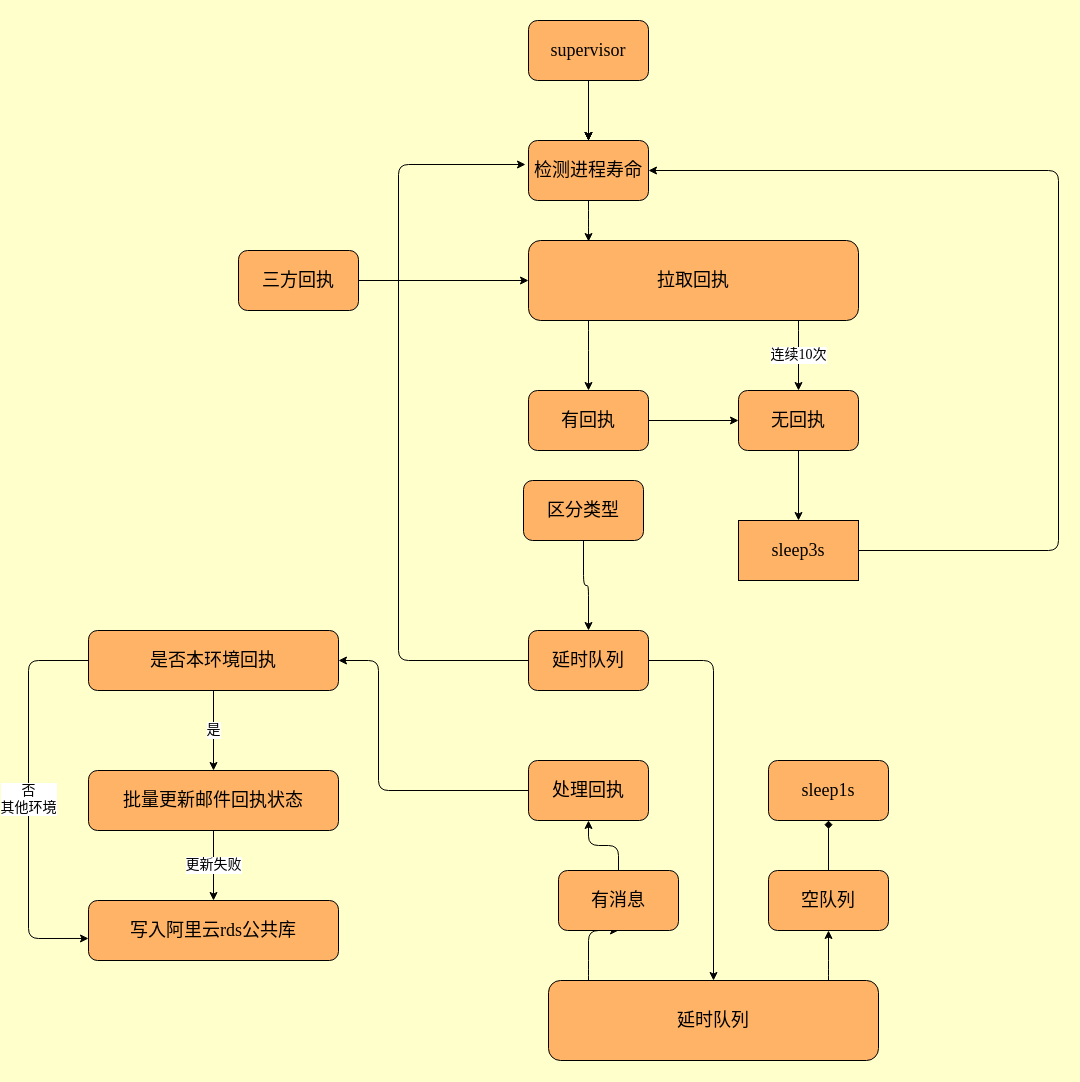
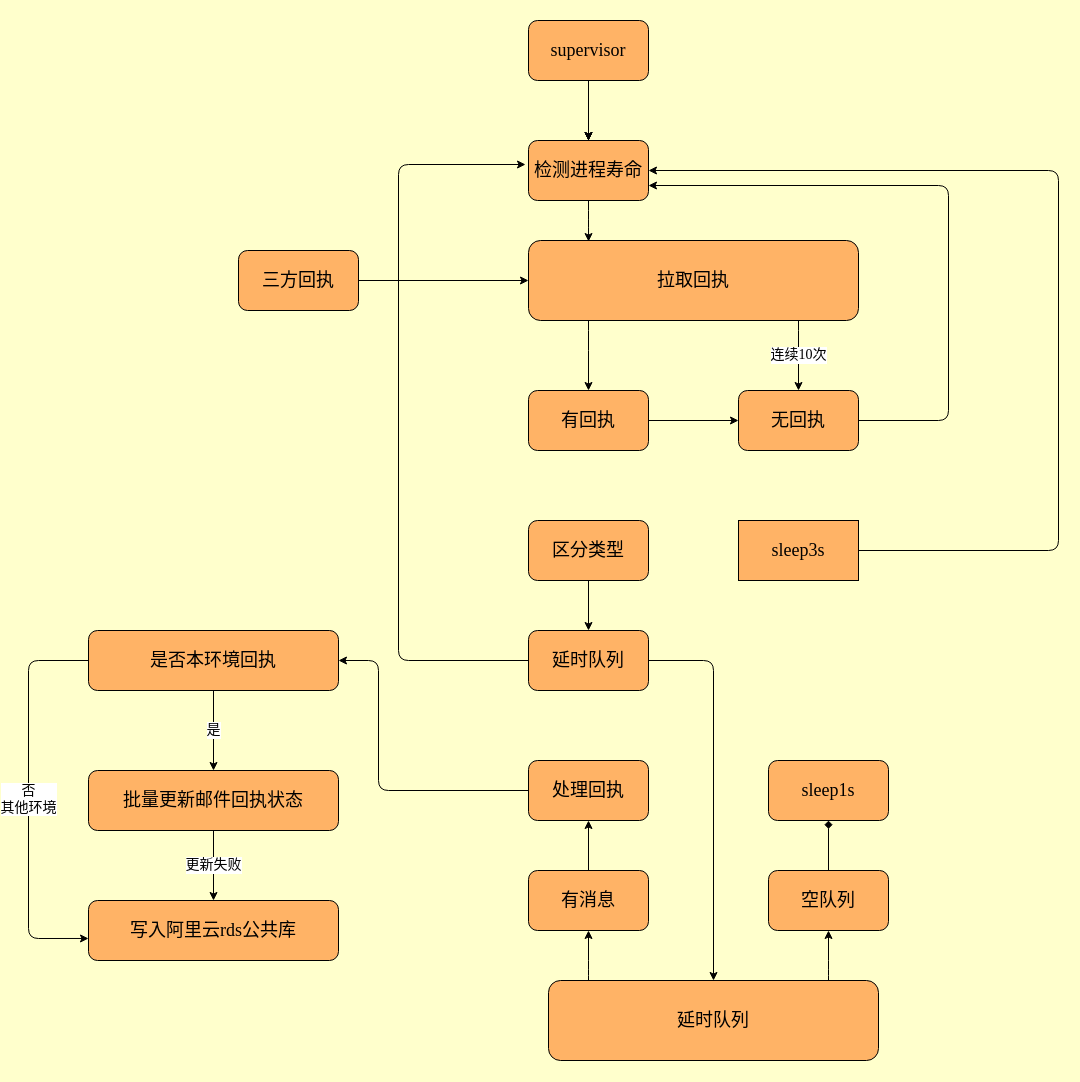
+ <mxCell id="20" style="edgeStyle=orthogonalEdgeStyle;html=1;entryX=1;entryY=0.75;entryDx=0;entryDy=0;labelBackgroundColor=#FFFFFF;fontFamily=Comic Sans MS;fontSize=14;fontColor=#000000;strokeColor=#000000;" edge="1" parent="1" source="21" target="15"><mxGeometry relative="1" as="geometry"><Array as="points"><mxPoint x="940" y="420" /><mxPoint x="940" y="185" /></Array></mxGeometry></mxCell>
- <mxCell id="19" style="edgeStyle=orthogonalEdgeStyle;html=1;entryX=0.5;entryY=0;entryDx=0;entryDy=0;strokeColor=#000000;" edge="1" parent="1" source="21" target="25"><mxGeometry relative="1" as="geometry" /></mxCell>
- <mxCell id="23" value="&lt;font color=&quot;#000000&quot; face=&quot;Comic Sans MS&quot;&gt;&lt;span style=&quot;font-size: 18px&quot;&gt;区分类型&lt;/span&gt;&lt;/font&gt;" style="rounded=1;whiteSpace=wrap;html=1;strokeColor=#000000;fillColor=#FFB366;" vertex="1" parent="1"><mxGeometry x="515" y="480" width="120" height="60" as="geometry" /></mxCell>
+ <mxCell id="23" value="&lt;font color=&quot;#000000&quot; face=&quot;Comic Sans MS&quot;&gt;&lt;span style=&quot;font-size: 18px&quot;&gt;区分类型&lt;/span&gt;&lt;/font&gt;" style="rounded=1;whiteSpace=wrap;html=1;strokeColor=#000000;fillColor=#FFB366;" vertex="1" parent="1"><mxGeometry x="520" y="520" width="120" height="60" as="geometry" /></mxCell>
- <mxCell id="35" value="&lt;font color=&quot;#000000&quot; face=&quot;Comic Sans MS&quot;&gt;&lt;span style=&quot;font-size: 18px&quot;&gt;有消息&lt;/span&gt;&lt;/font&gt;" style="rounded=1;whiteSpace=wrap;html=1;strokeColor=#000000;fillColor=#FFB366;" vertex="1" parent="1"><mxGeometry x="550" y="870" width="120" height="60" as="geometry" /></mxCell>
+ <mxCell id="35" value="&lt;font color=&quot;#000000&quot; face=&quot;Comic Sans MS&quot;&gt;&lt;span style=&quot;font-size: 18px&quot;&gt;有消息&lt;/span&gt;&lt;/font&gt;" style="rounded=1;whiteSpace=wrap;html=1;strokeColor=#000000;fillColor=#FFB366;" vertex="1" parent="1"><mxGeometry x="520" y="870" width="120" height="60" as="geometry" /></mxCell>
